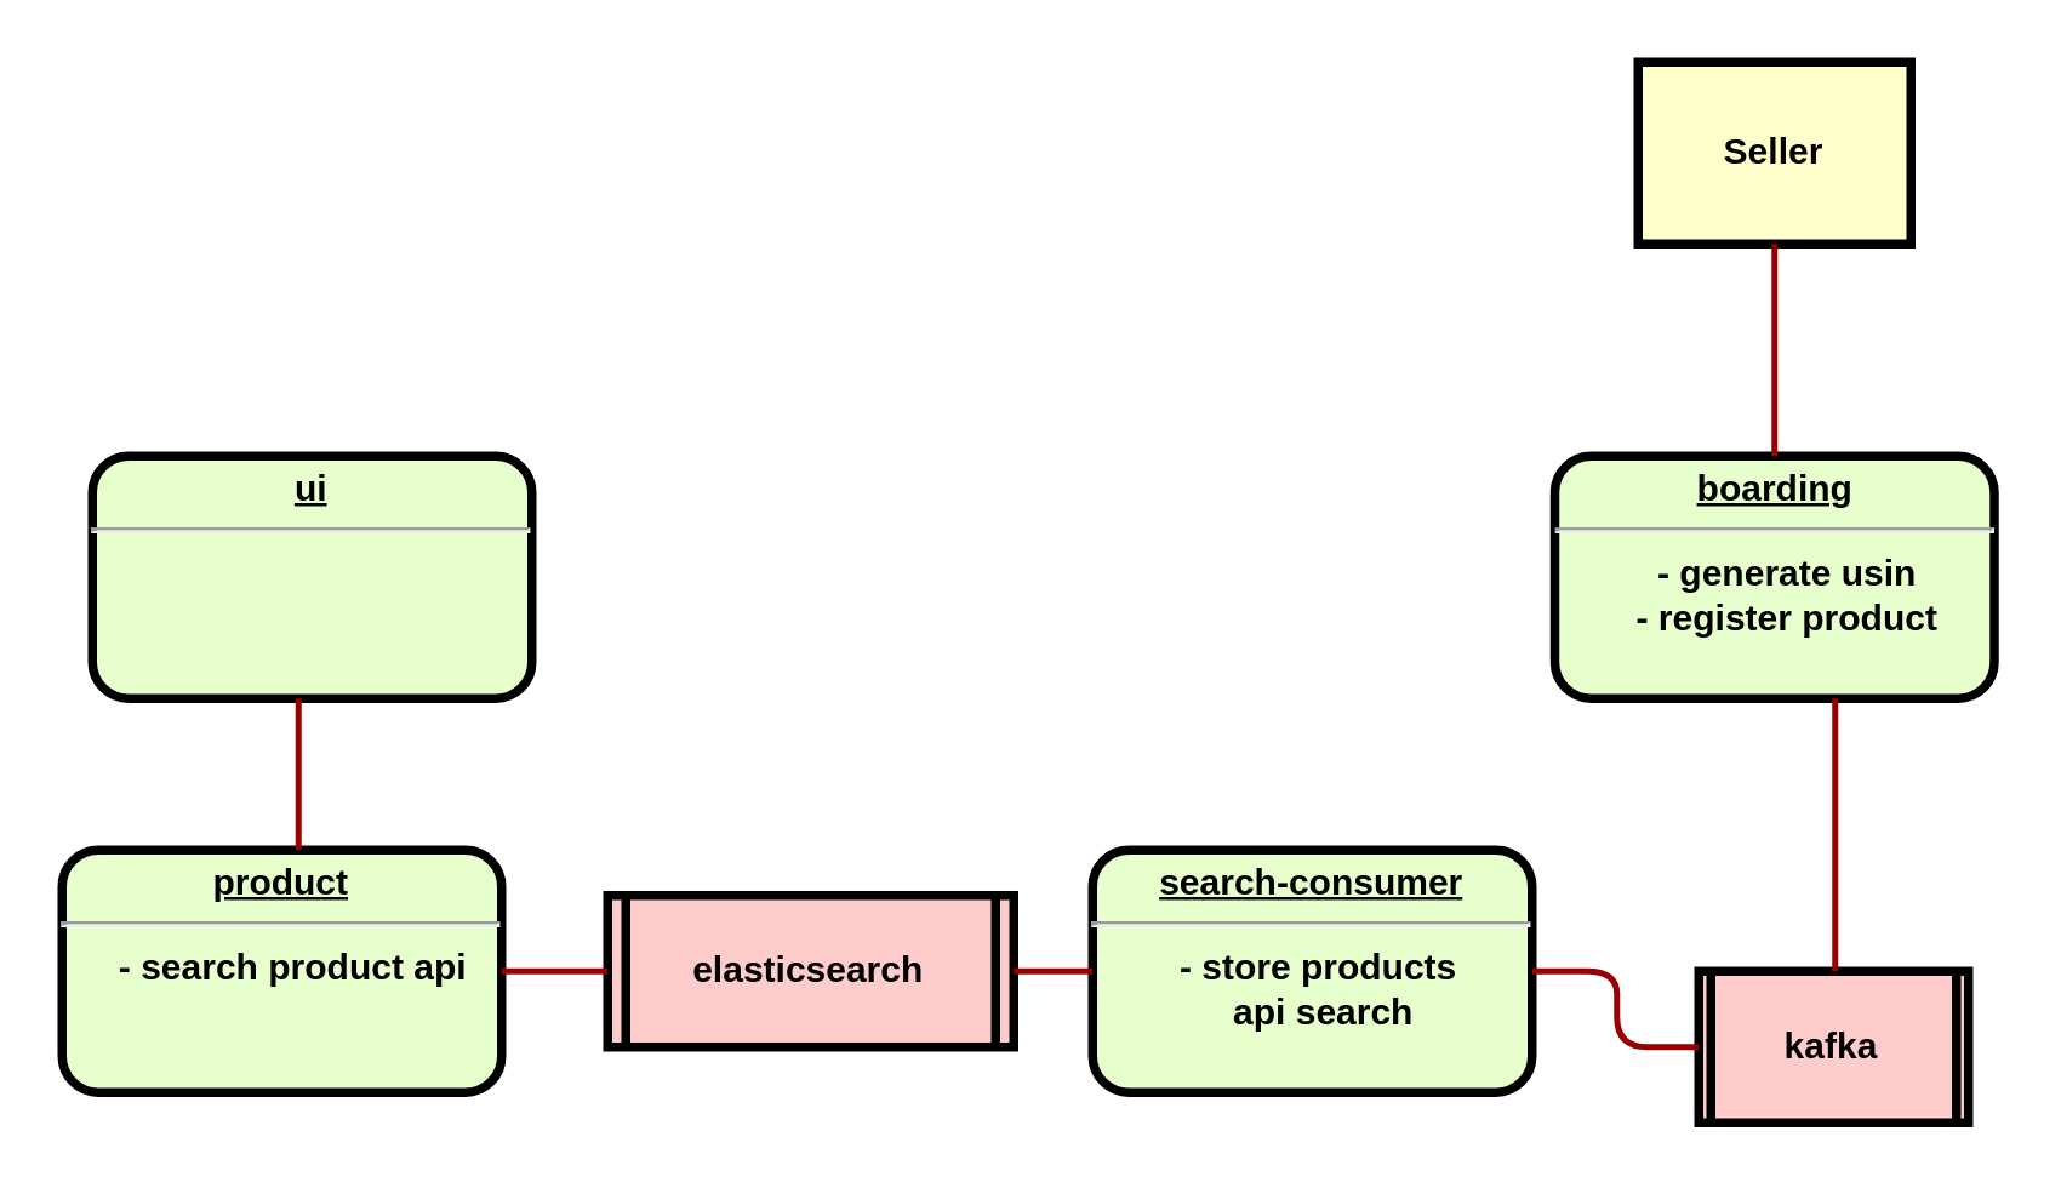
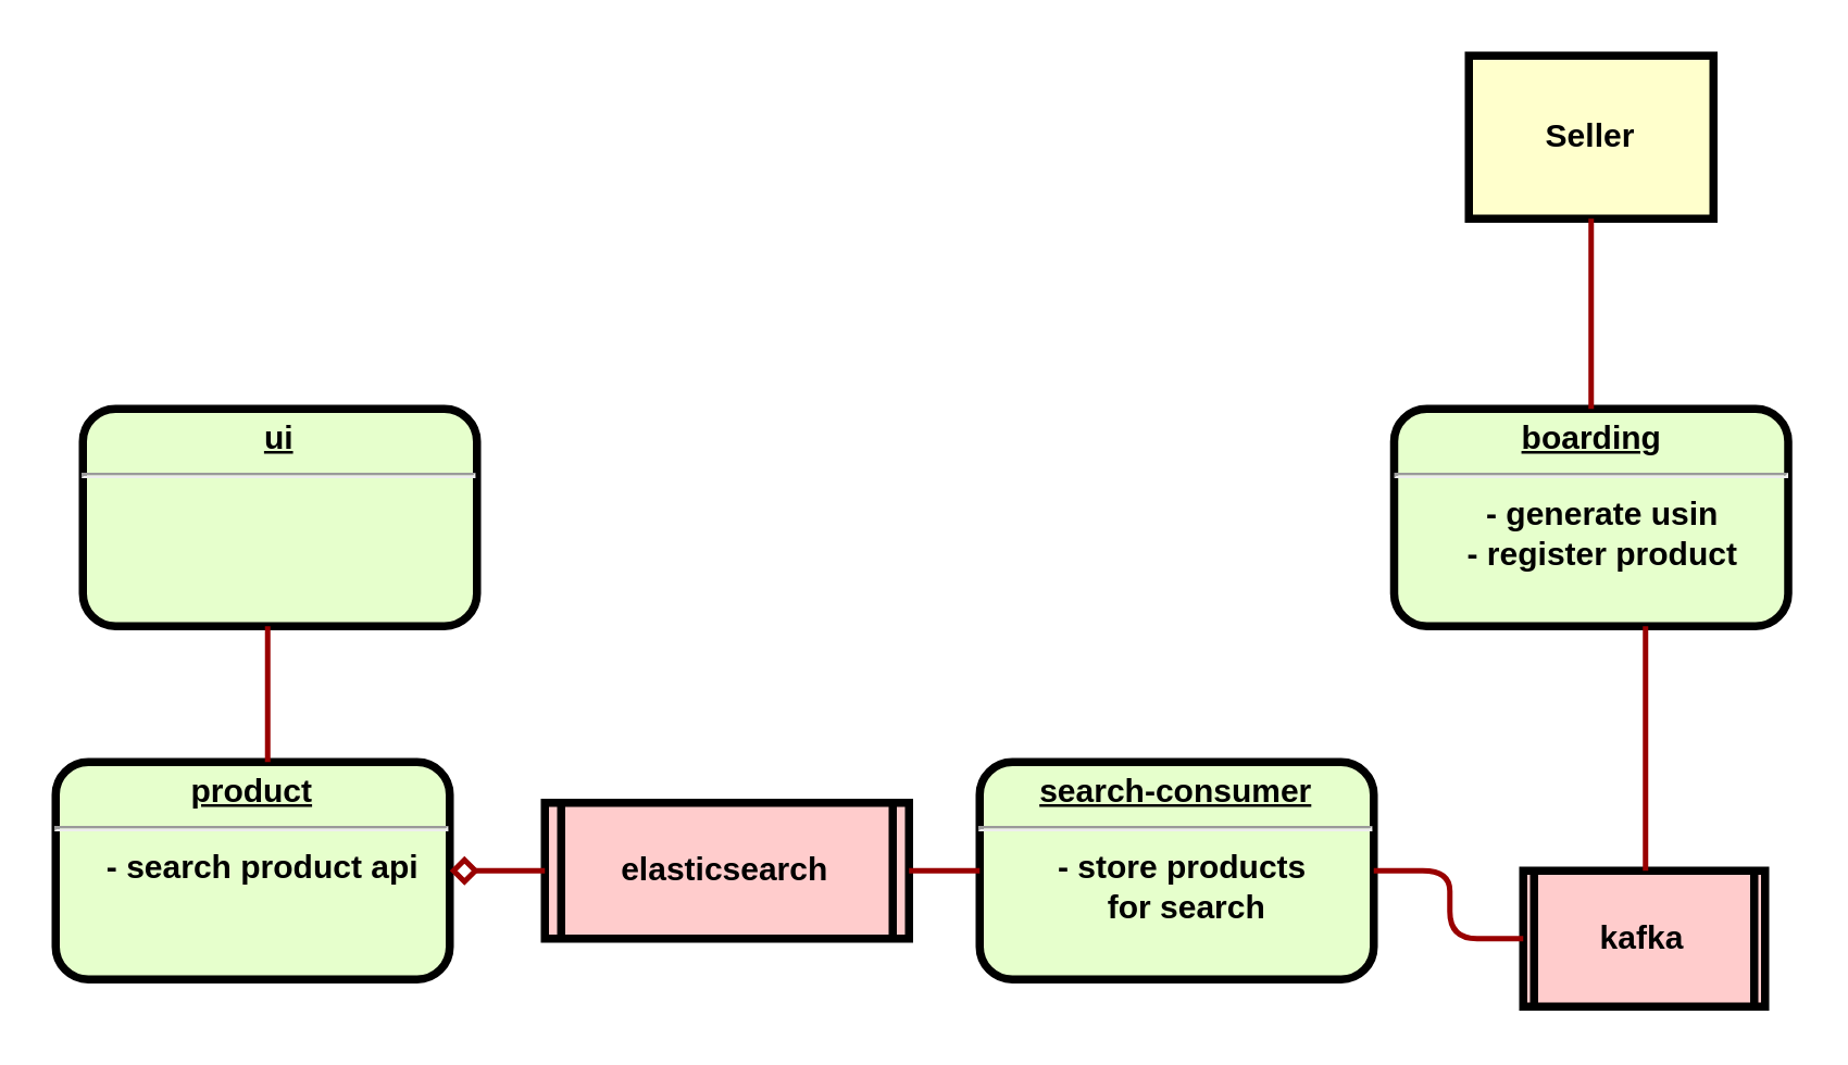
- <mxCell id="7" value="&lt;p style=&quot;margin: 0px ; margin-top: 4px ; text-align: center ; text-decoration: underline&quot;&gt;search-consumer&lt;/p&gt;&lt;hr&gt;&lt;p style=&quot;margin: 0px ; margin-left: 8px&quot;&gt;- store products&amp;nbsp;&lt;/p&gt;&lt;p style=&quot;margin: 0px ; margin-left: 8px&quot;&gt;api search&lt;/p&gt;&lt;p style=&quot;margin: 0px ; margin-left: 8px&quot;&gt;&lt;br&gt;&lt;/p&gt;" style="verticalAlign=middle;align=center;overflow=fill;fontSize=12;fontFamily=Helvetica;html=1;rounded=1;fontStyle=1;strokeWidth=3;fillColor=#E6FFCC" vertex="1" parent="1"><mxGeometry x="360" y="280" width="145" height="80" as="geometry" /></mxCell>
+ <mxCell id="7" value="&lt;p style=&quot;margin: 0px ; margin-top: 4px ; text-align: center ; text-decoration: underline&quot;&gt;search-consumer&lt;/p&gt;&lt;hr&gt;&lt;p style=&quot;margin: 0px ; margin-left: 8px&quot;&gt;- store products&amp;nbsp;&lt;/p&gt;&lt;p style=&quot;margin: 0px ; margin-left: 8px&quot;&gt;for search&lt;/p&gt;&lt;p style=&quot;margin: 0px ; margin-left: 8px&quot;&gt;&lt;br&gt;&lt;/p&gt;" style="verticalAlign=middle;align=center;overflow=fill;fontSize=12;fontFamily=Helvetica;html=1;rounded=1;fontStyle=1;strokeWidth=3;fillColor=#E6FFCC" vertex="1" parent="1"><mxGeometry x="360" y="280" width="145" height="80" as="geometry" /></mxCell>
- <mxCell id="12" value="" style="edgeStyle=elbowEdgeStyle;elbow=horizontal;strokeColor=#990000;strokeWidth=2;endArrow=none;endFill=0;" edge="1" parent="1" source="9" target="11"><mxGeometry width="100" height="100" relative="1" as="geometry"><mxPoint x="453" y="440" as="sourcePoint" /><mxPoint x="453" y="370" as="targetPoint" /></mxGeometry></mxCell>
+ <mxCell id="12" value="" style="edgeStyle=elbowEdgeStyle;elbow=horizontal;strokeColor=#990000;strokeWidth=2;endArrow=diamond;endFill=0;" edge="1" parent="1" source="9" target="11"><mxGeometry width="100" height="100" relative="1" as="geometry"><mxPoint x="453" y="440" as="sourcePoint" /><mxPoint x="453" y="370" as="targetPoint" /></mxGeometry></mxCell>
